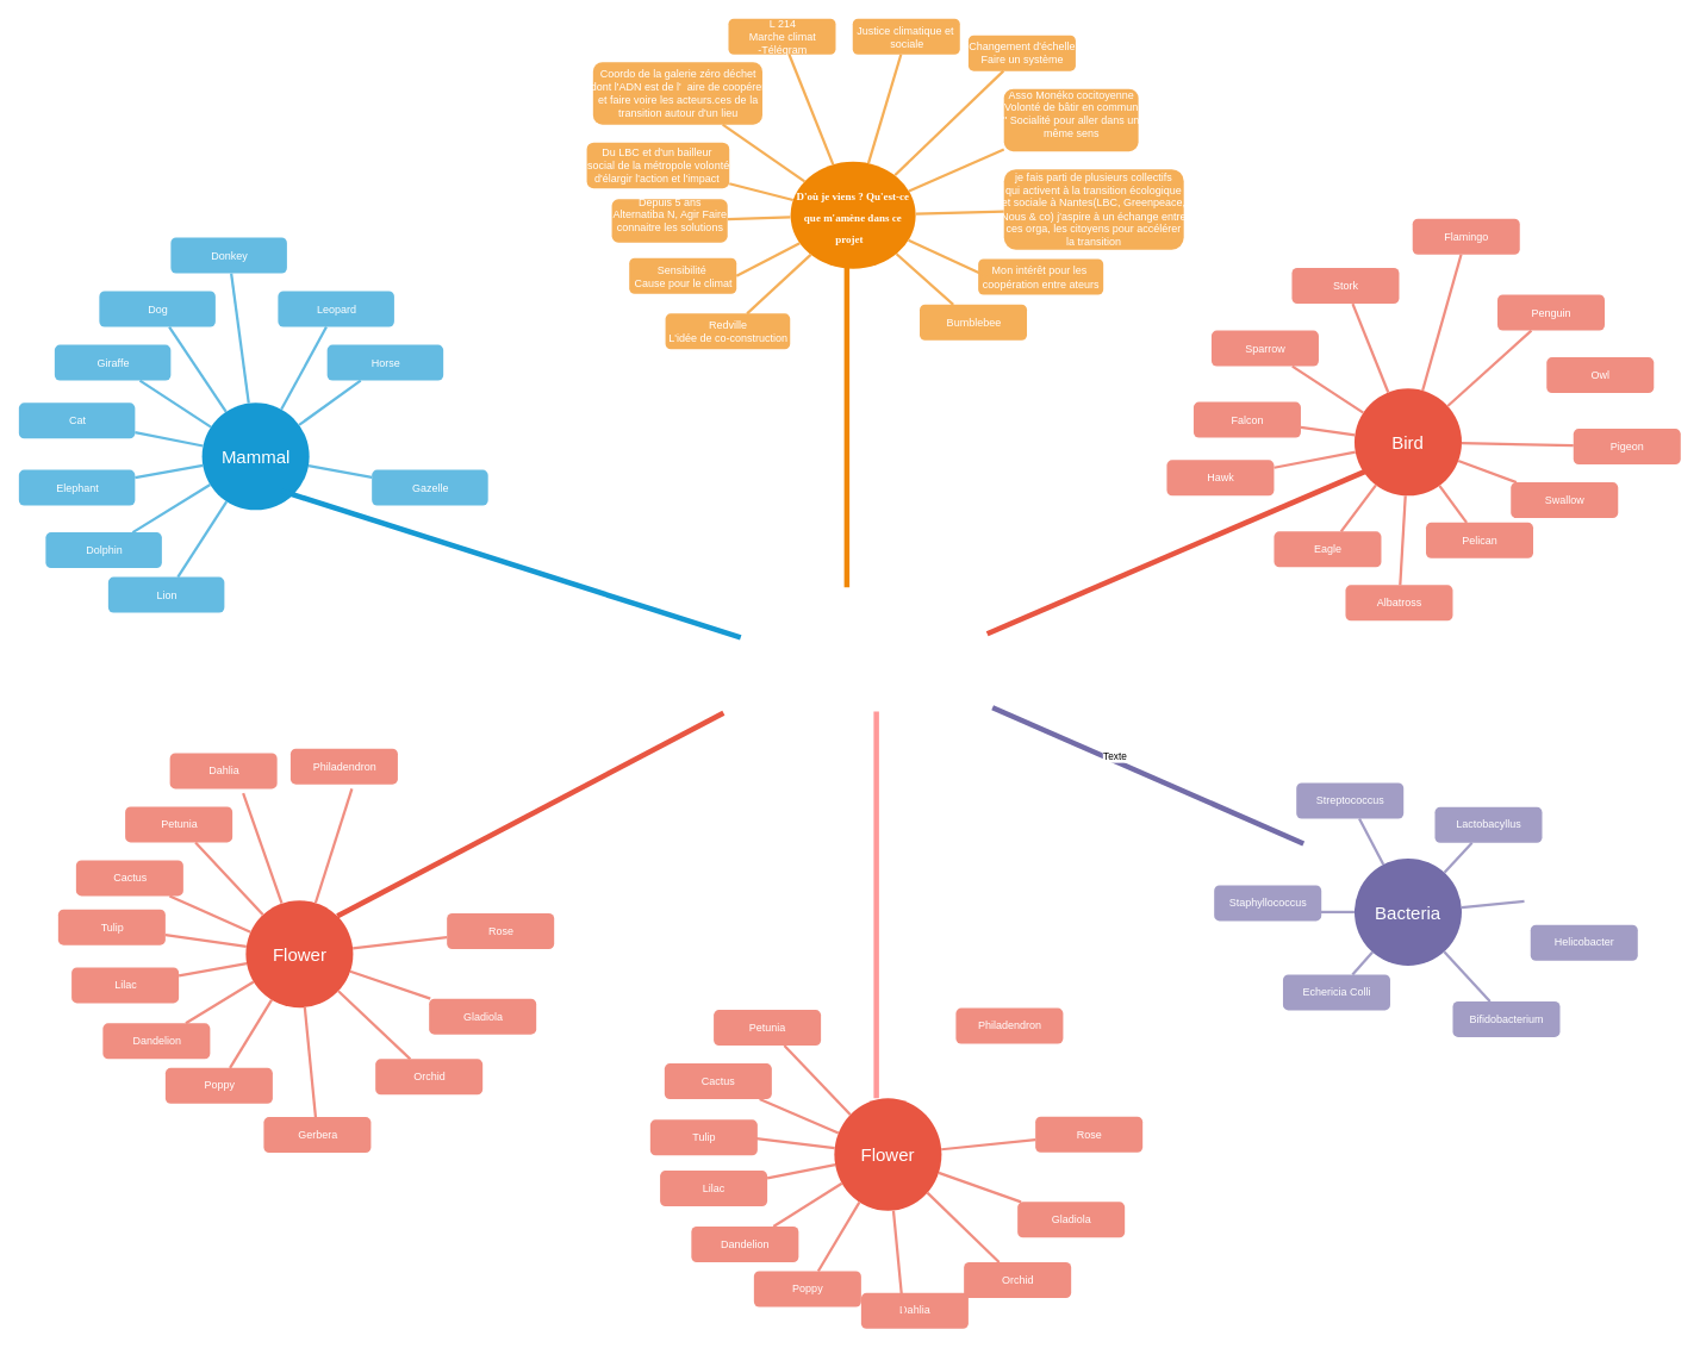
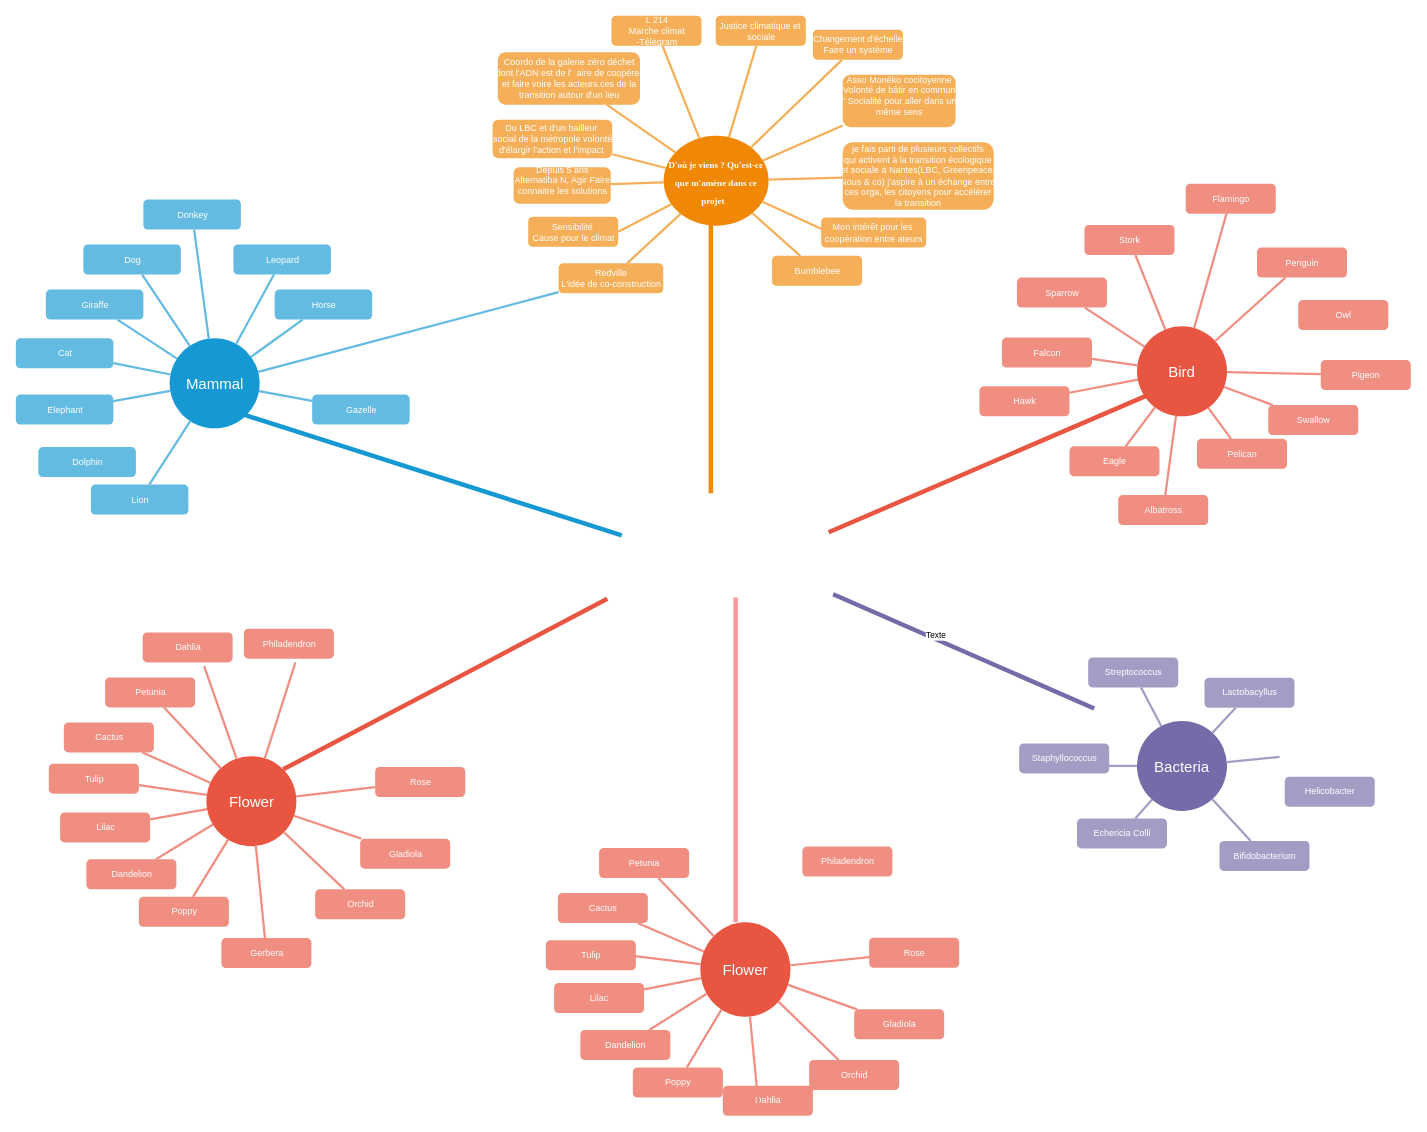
- <mxCell id="26" value="" style="edgeStyle=none;endArrow=none;strokeWidth=3;strokeColor=#64BBE2;html=1;" parent="1" source="2" target="8" edge="1"><mxGeometry x="-333.5" y="296.5" width="100" height="100" as="geometry"><mxPoint x="-519.5" y="335.5" as="sourcePoint" /><mxPoint x="-419.5" y="235.5" as="targetPoint" /></mxGeometry></mxCell>
+ <mxCell id="26" value="" style="edgeStyle=none;endArrow=none;strokeWidth=3;strokeColor=#64BBE2;html=1;" parent="1" source="2" target="7" edge="1"><mxGeometry x="-333.5" y="296.5" width="100" height="100" as="geometry"><mxPoint x="-519.5" y="335.5" as="sourcePoint" /><mxPoint x="-419.5" y="235.5" as="targetPoint" /></mxGeometry></mxCell>
- <mxCell id="66" value="Albatross" style="rounded=1;fillColor=#f08e81;strokeColor=none;strokeWidth=3;shadow=0;html=1;fontColor=#FFFFFF;" parent="1" vertex="1"><mxGeometry x="1505" y="654.5" width="120" height="40" as="geometry" /></mxCell>
+ <mxCell id="66" value="Albatross" style="rounded=1;fillColor=#f08e81;strokeColor=none;strokeWidth=3;shadow=0;html=1;fontColor=#FFFFFF;" parent="1" vertex="1"><mxGeometry x="1490" y="659.5" width="120" height="40" as="geometry" /></mxCell>
